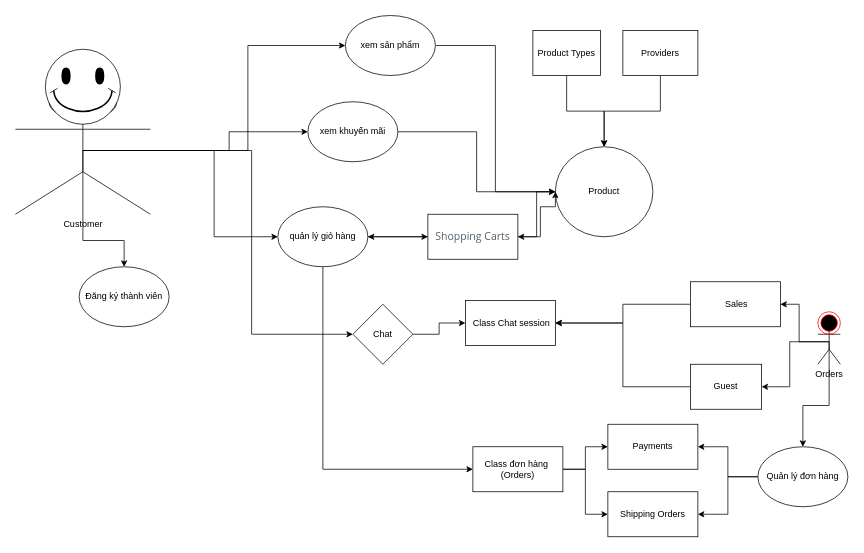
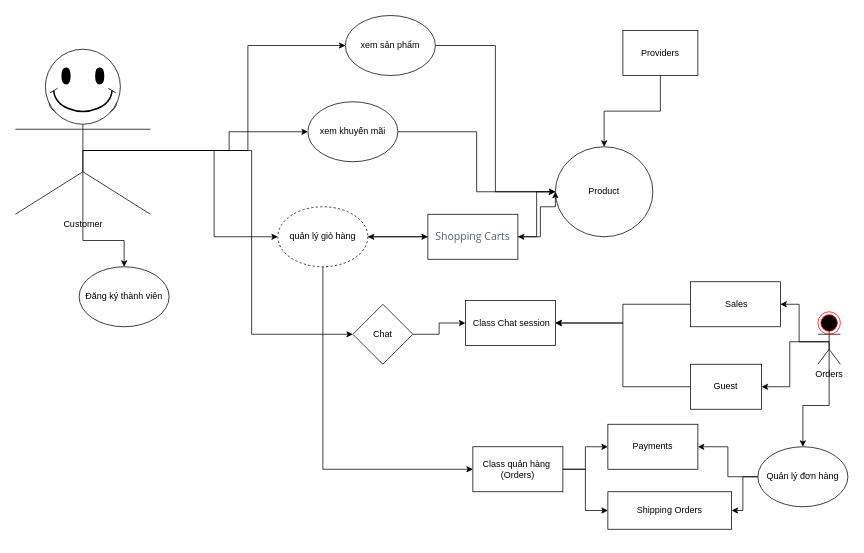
- <mxCell id="26" value="Product Types" style="rounded=0;whiteSpace=wrap;html=1;" vertex="1" parent="1"><mxGeometry x="710" y="40" width="90" height="60" as="geometry" /></mxCell>
- <mxCell id="25" style="edgeStyle=orthogonalEdgeStyle;rounded=0;orthogonalLoop=1;jettySize=auto;html=1;exitX=0.5;exitY=1;exitDx=0;exitDy=0;entryX=0.5;entryY=0;entryDx=0;entryDy=0;" edge="1" parent="1" source="26" target="3"><mxGeometry relative="1" as="geometry" /></mxCell>
- <mxCell id="16" value="quản lý giỏ hàng" style="ellipse;whiteSpace=wrap;html=1;" vertex="1" parent="1"><mxGeometry x="370" y="275" width="120" height="80" as="geometry" /></mxCell>
+ <mxCell id="16" value="quản lý giỏ hàng" style="ellipse;whiteSpace=wrap;html=1;dashed=1;" vertex="1" parent="1"><mxGeometry x="370" y="275" width="120" height="80" as="geometry" /></mxCell>
- <mxCell id="43" value="Class đơn hàng&amp;nbsp; (Orders)" style="rounded=0;whiteSpace=wrap;html=1;" vertex="1" parent="1"><mxGeometry x="630" y="595" width="120" height="60" as="geometry" /></mxCell>
+ <mxCell id="43" value="Class quản hàng&amp;nbsp; (Orders)" style="rounded=0;whiteSpace=wrap;html=1;" vertex="1" parent="1"><mxGeometry x="630" y="595" width="120" height="60" as="geometry" /></mxCell>
- <mxCell id="37" value="Shipping Orders" style="rounded=0;whiteSpace=wrap;html=1;" vertex="1" parent="1"><mxGeometry x="810" y="655" width="120" height="60" as="geometry" /></mxCell>
+ <mxCell id="37" value="Shipping Orders" style="rounded=0;whiteSpace=wrap;html=1;" vertex="1" parent="1"><mxGeometry x="810" y="655" width="165" height="50" as="geometry" /></mxCell>
